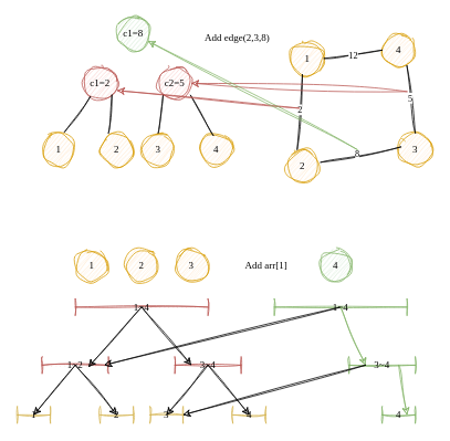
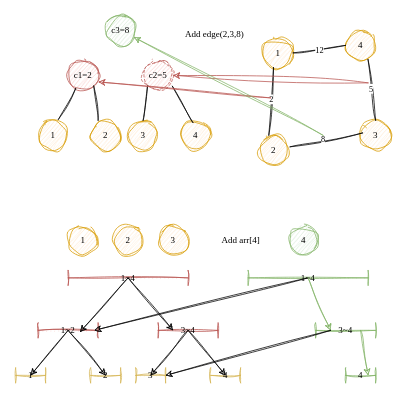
- <mxCell id="2" value="c1=8" style="ellipse;whiteSpace=wrap;html=1;aspect=fixed;sketch=1;curveFitting=1;jiggle=2;fillColor=#d5e8d4;strokeColor=#82b366;fontFamily=Comic Sans MS;" vertex="1" parent="1"><mxGeometry x="140" y="20" width="40" height="40" as="geometry" /></mxCell>
+ <mxCell id="2" value="c3=8" style="ellipse;whiteSpace=wrap;html=1;aspect=fixed;sketch=1;curveFitting=1;jiggle=2;fillColor=#d5e8d4;strokeColor=#82b366;fontFamily=Comic Sans MS;" vertex="1" parent="1"><mxGeometry x="140" y="20" width="40" height="40" as="geometry" /></mxCell>
- <mxCell id="3" value="c1=2" style="ellipse;whiteSpace=wrap;html=1;aspect=fixed;sketch=1;curveFitting=1;jiggle=2;fillColor=#f8cecc;strokeColor=#b85450;fontFamily=Comic Sans MS;" vertex="1" parent="1"><mxGeometry x="100" y="80" width="40" height="40" as="geometry" /></mxCell>
+ <mxCell id="3" value="c1=2" style="ellipse;whiteSpace=wrap;html=1;aspect=fixed;sketch=1;curveFitting=1;jiggle=2;fillColor=#f8cecc;strokeColor=#b85450;fontFamily=Comic Sans MS;" vertex="1" parent="1"><mxGeometry x="90" y="80" width="40" height="40" as="geometry" /></mxCell>
- <mxCell id="4" value="&lt;font&gt;c2=5&lt;/font&gt;" style="ellipse;whiteSpace=wrap;html=1;aspect=fixed;sketch=1;curveFitting=1;jiggle=2;fillColor=#f8cecc;strokeColor=#b85450;fontFamily=Comic Sans MS;" vertex="1" parent="1"><mxGeometry x="190" y="80" width="40" height="40" as="geometry" /></mxCell>
+ <mxCell id="4" value="&lt;font&gt;c2=5&lt;/font&gt;" style="ellipse;whiteSpace=wrap;html=1;aspect=fixed;sketch=1;curveFitting=1;jiggle=2;fillColor=#f8cecc;strokeColor=#b85450;fontFamily=Comic Sans MS;dashed=1;" vertex="1" parent="1"><mxGeometry x="190" y="80" width="40" height="40" as="geometry" /></mxCell>
- <mxCell id="53" value="Add arr[1]" style="text;html=1;align=center;verticalAlign=middle;resizable=0;points=[];autosize=1;strokeColor=none;fillColor=none;fontFamily=Comic Sans MS;fontColor=default;" vertex="1" parent="1"><mxGeometry x="280" y="305" width="80" height="30" as="geometry" /></mxCell>
+ <mxCell id="53" value="Add arr[4]" style="text;html=1;align=center;verticalAlign=middle;resizable=0;points=[];autosize=1;strokeColor=none;fillColor=none;fontFamily=Comic Sans MS;fontColor=default;" vertex="1" parent="1"><mxGeometry x="280" y="305" width="80" height="30" as="geometry" /></mxCell>
